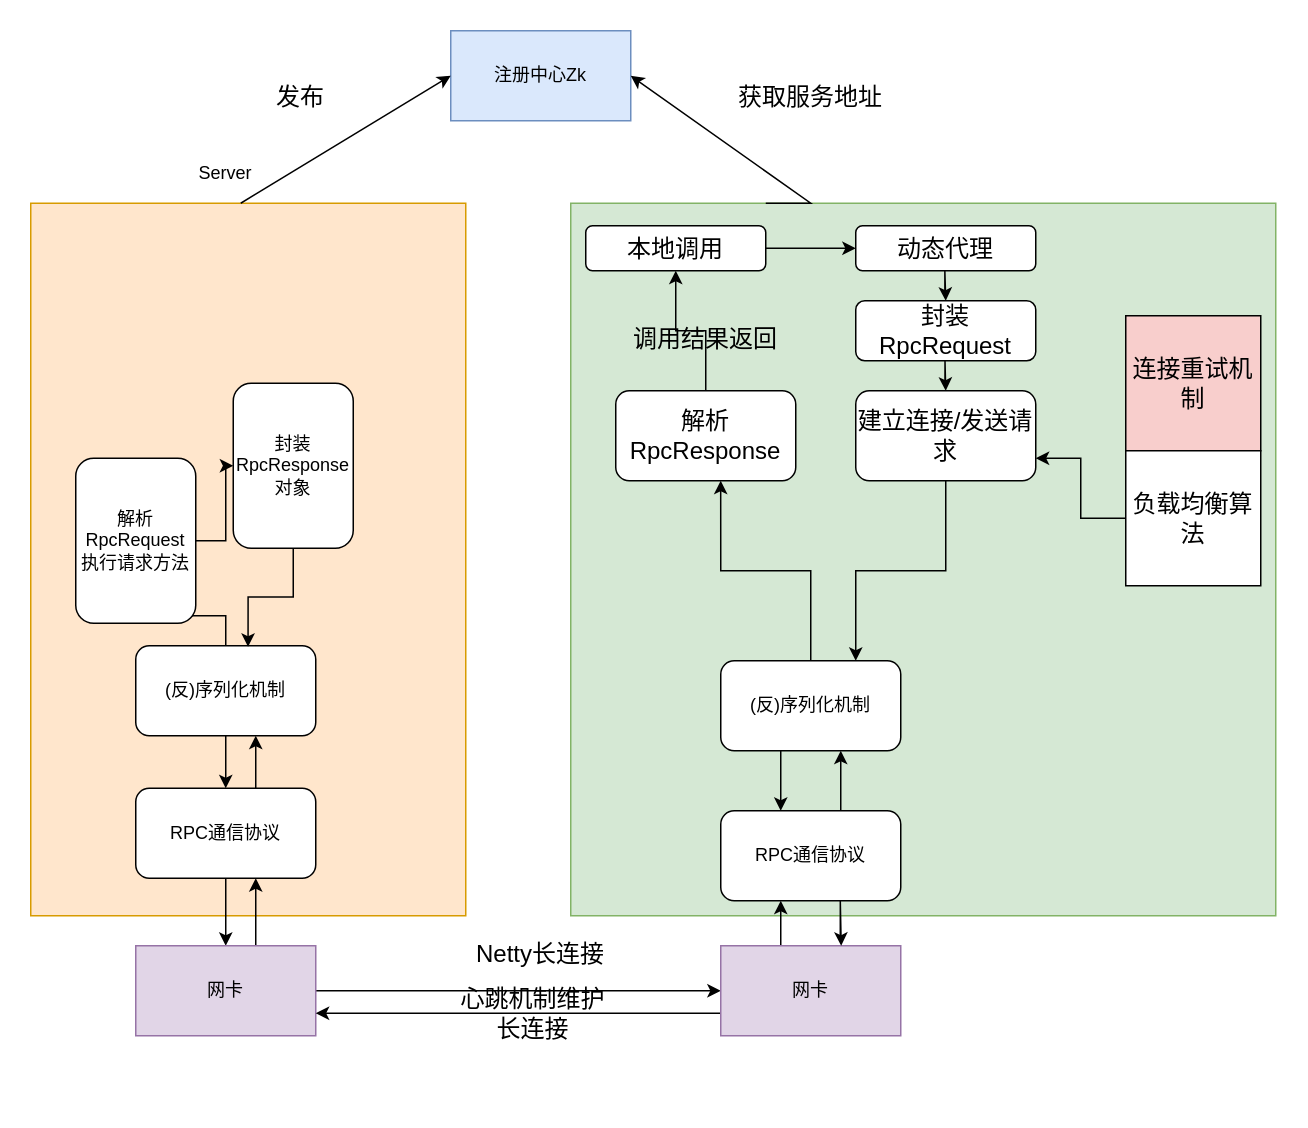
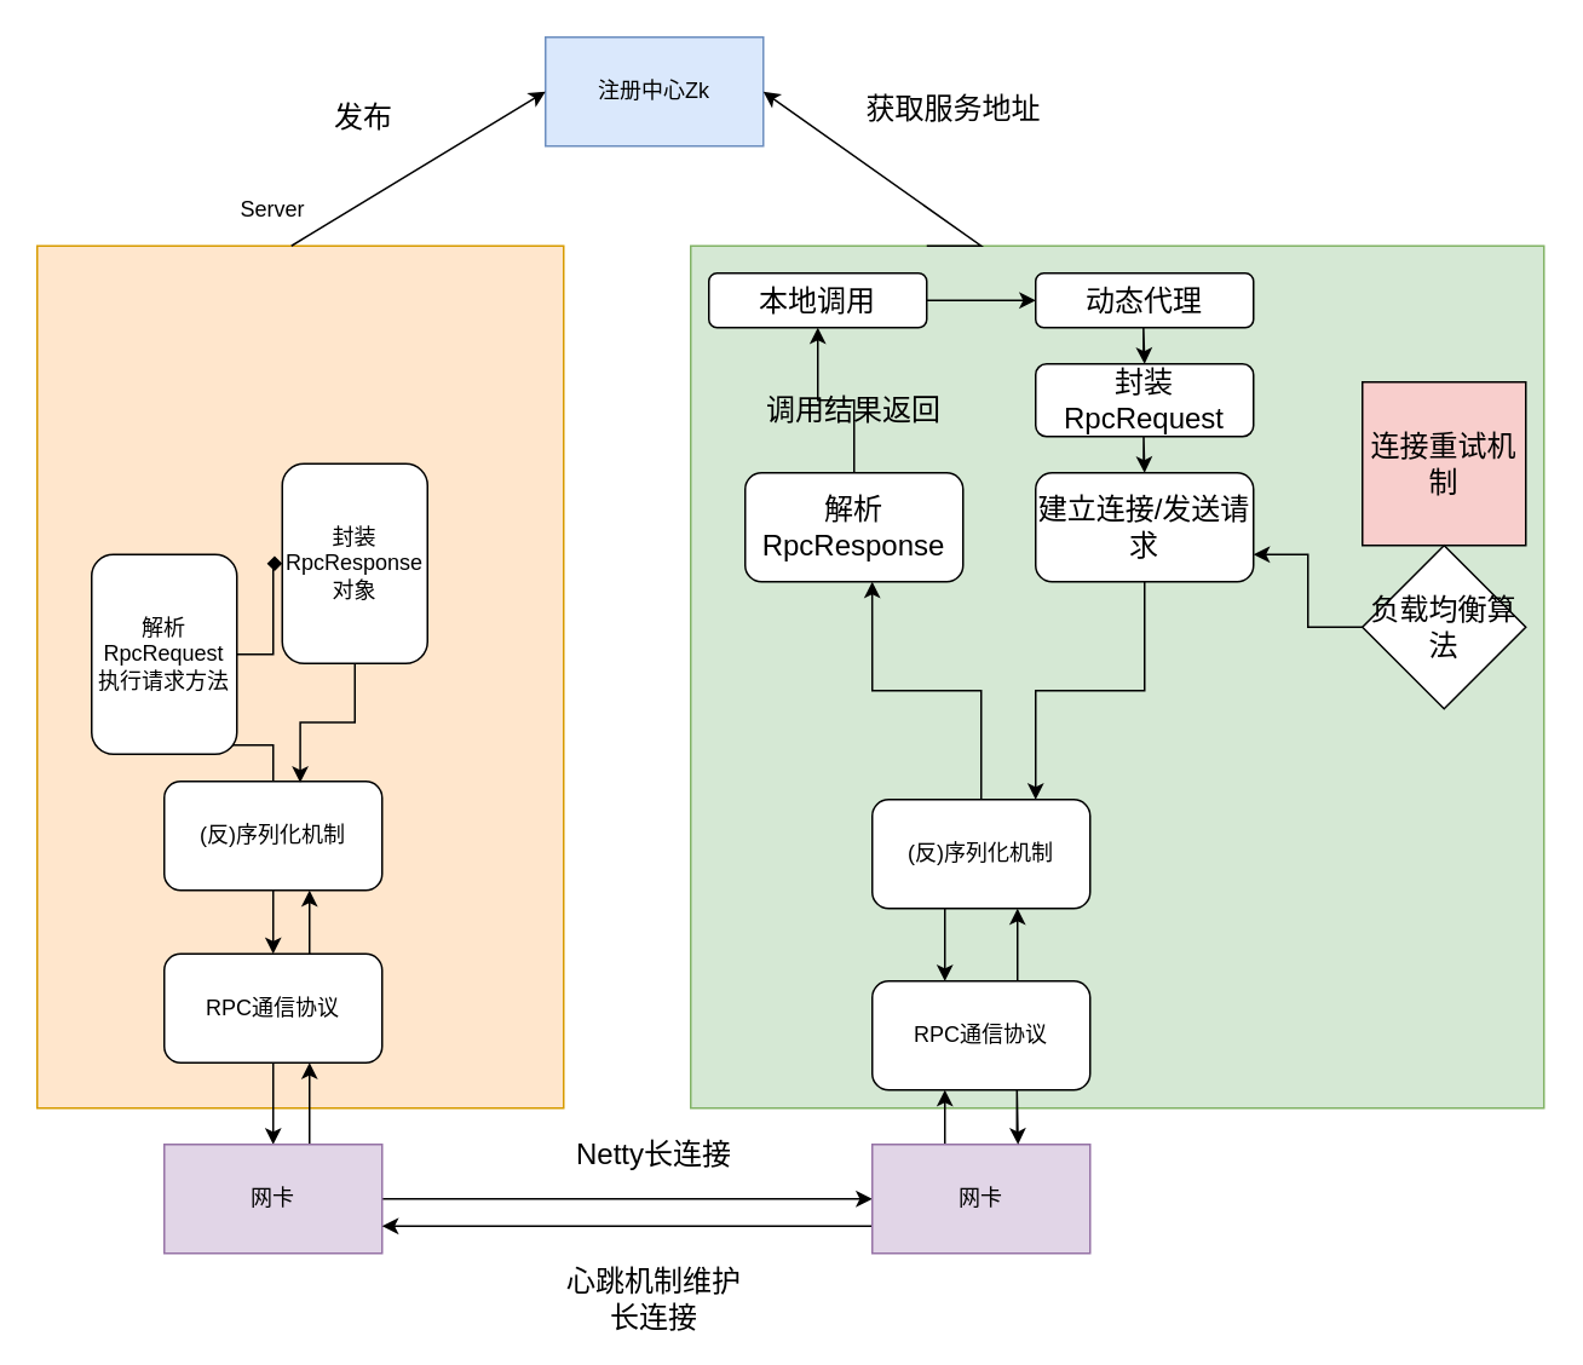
- <mxCell id="27" value="获取服务地址" style="text;html=1;strokeColor=none;fillColor=none;align=center;verticalAlign=middle;whiteSpace=wrap;rounded=0;fontSize=16;" vertex="1" parent="1"><mxGeometry x="490" y="49" width="100" height="30" as="geometry" /></mxCell>
+ <mxCell id="27" value="获取服务地址" style="text;html=1;strokeColor=none;fillColor=none;align=center;verticalAlign=middle;whiteSpace=wrap;rounded=0;fontSize=16;" vertex="1" parent="1"><mxGeometry x="475" y="44" width="100" height="30" as="geometry" /></mxCell>
- <mxCell id="20" style="edgeStyle=orthogonalEdgeStyle;rounded=0;orthogonalLoop=1;jettySize=auto;html=1;entryX=0;entryY=0.5;entryDx=0;entryDy=0;fontSize=12;" edge="1" parent="1" source="21" target="23"><mxGeometry relative="1" as="geometry" /></mxCell>
+ <mxCell id="20" style="edgeStyle=orthogonalEdgeStyle;rounded=0;orthogonalLoop=1;jettySize=auto;html=1;entryX=0;entryY=0.5;entryDx=0;entryDy=0;fontSize=12;endArrow=diamond;" edge="1" parent="1" source="21" target="23"><mxGeometry relative="1" as="geometry" /></mxCell>
- <mxCell id="41" value="&lt;span style=&quot;&quot;&gt;负载均衡算法&lt;/span&gt;" style="whiteSpace=wrap;html=1;aspect=fixed;fontSize=16;" vertex="1" parent="1"><mxGeometry x="750" y="300" width="90" height="90" as="geometry" /></mxCell>
+ <mxCell id="41" value="&lt;span style=&quot;&quot;&gt;负载均衡算法&lt;/span&gt;" style="rhombus;whiteSpace=wrap;html=1;aspect=fixed;fontSize=16;" vertex="1" parent="1"><mxGeometry x="750" y="300" width="90" height="90" as="geometry" /></mxCell>
- <mxCell id="25" value="心跳机制维护长连接" style="text;html=1;strokeColor=none;fillColor=none;align=center;verticalAlign=middle;whiteSpace=wrap;rounded=0;fontSize=16;" vertex="1" parent="1"><mxGeometry x="305" y="660" width="100" height="30" as="geometry" /></mxCell>
+ <mxCell id="25" value="心跳机制维护长连接" style="text;html=1;strokeColor=none;fillColor=none;align=center;verticalAlign=middle;whiteSpace=wrap;rounded=0;fontSize=16;" vertex="1" parent="1"><mxGeometry x="310" y="700" width="100" height="30" as="geometry" /></mxCell>
